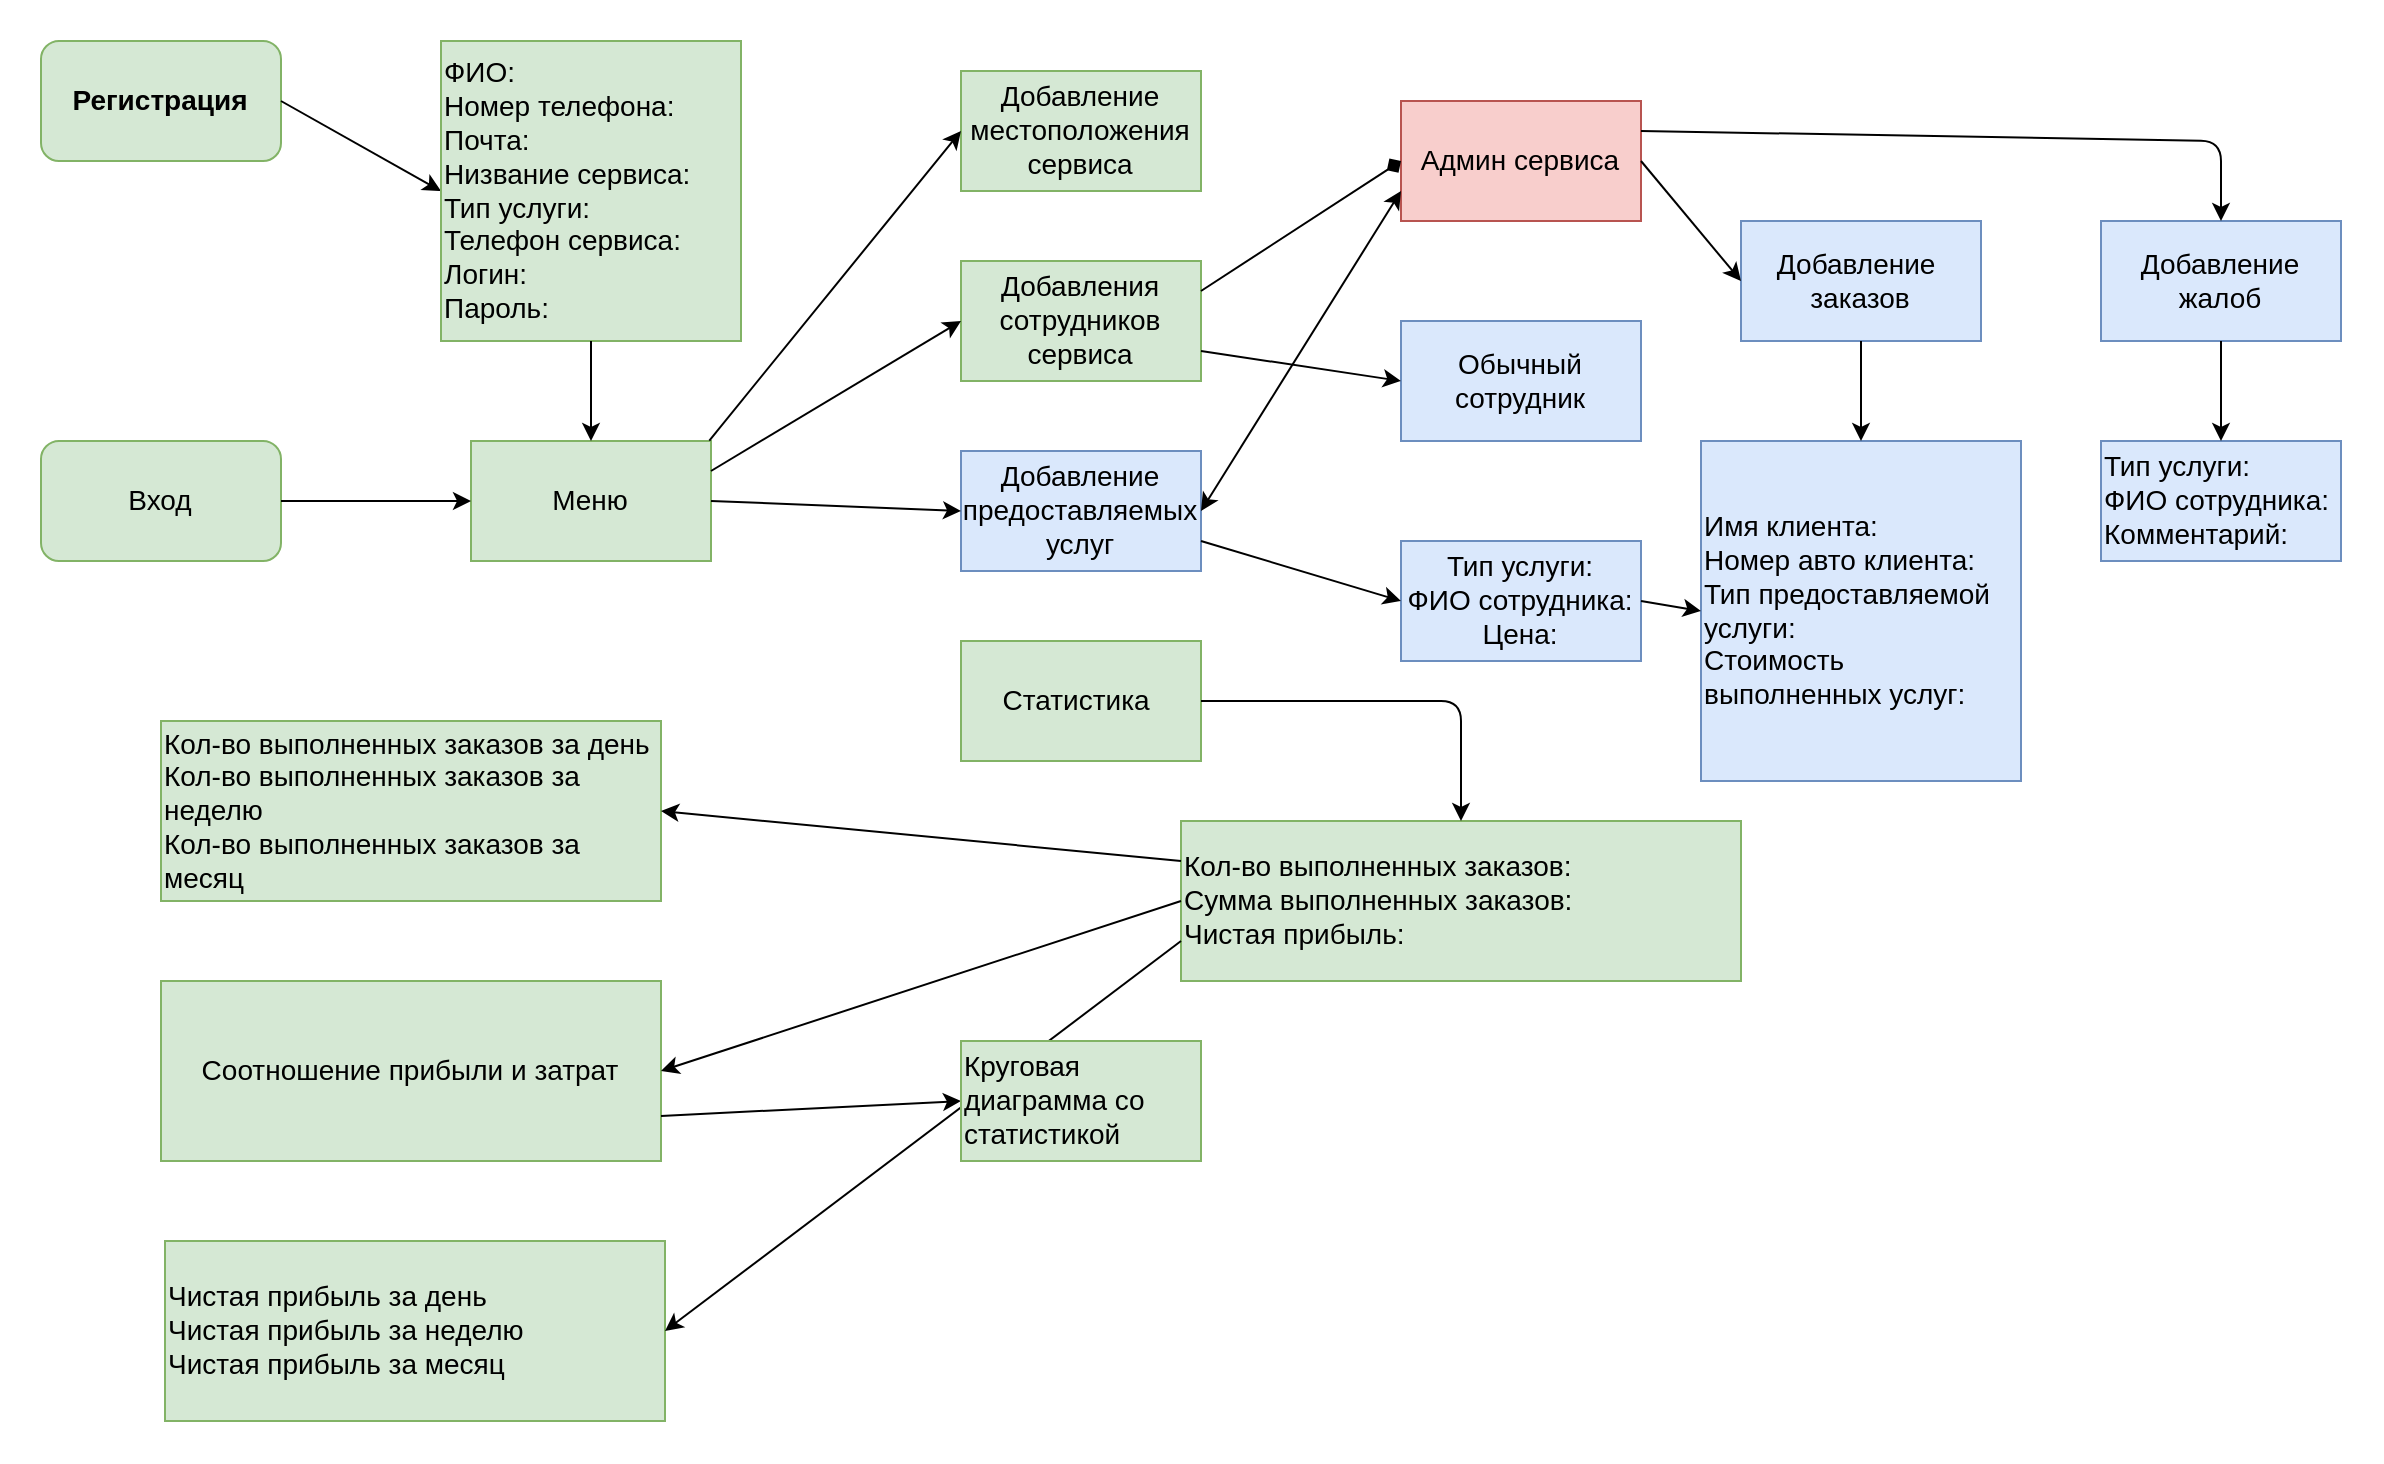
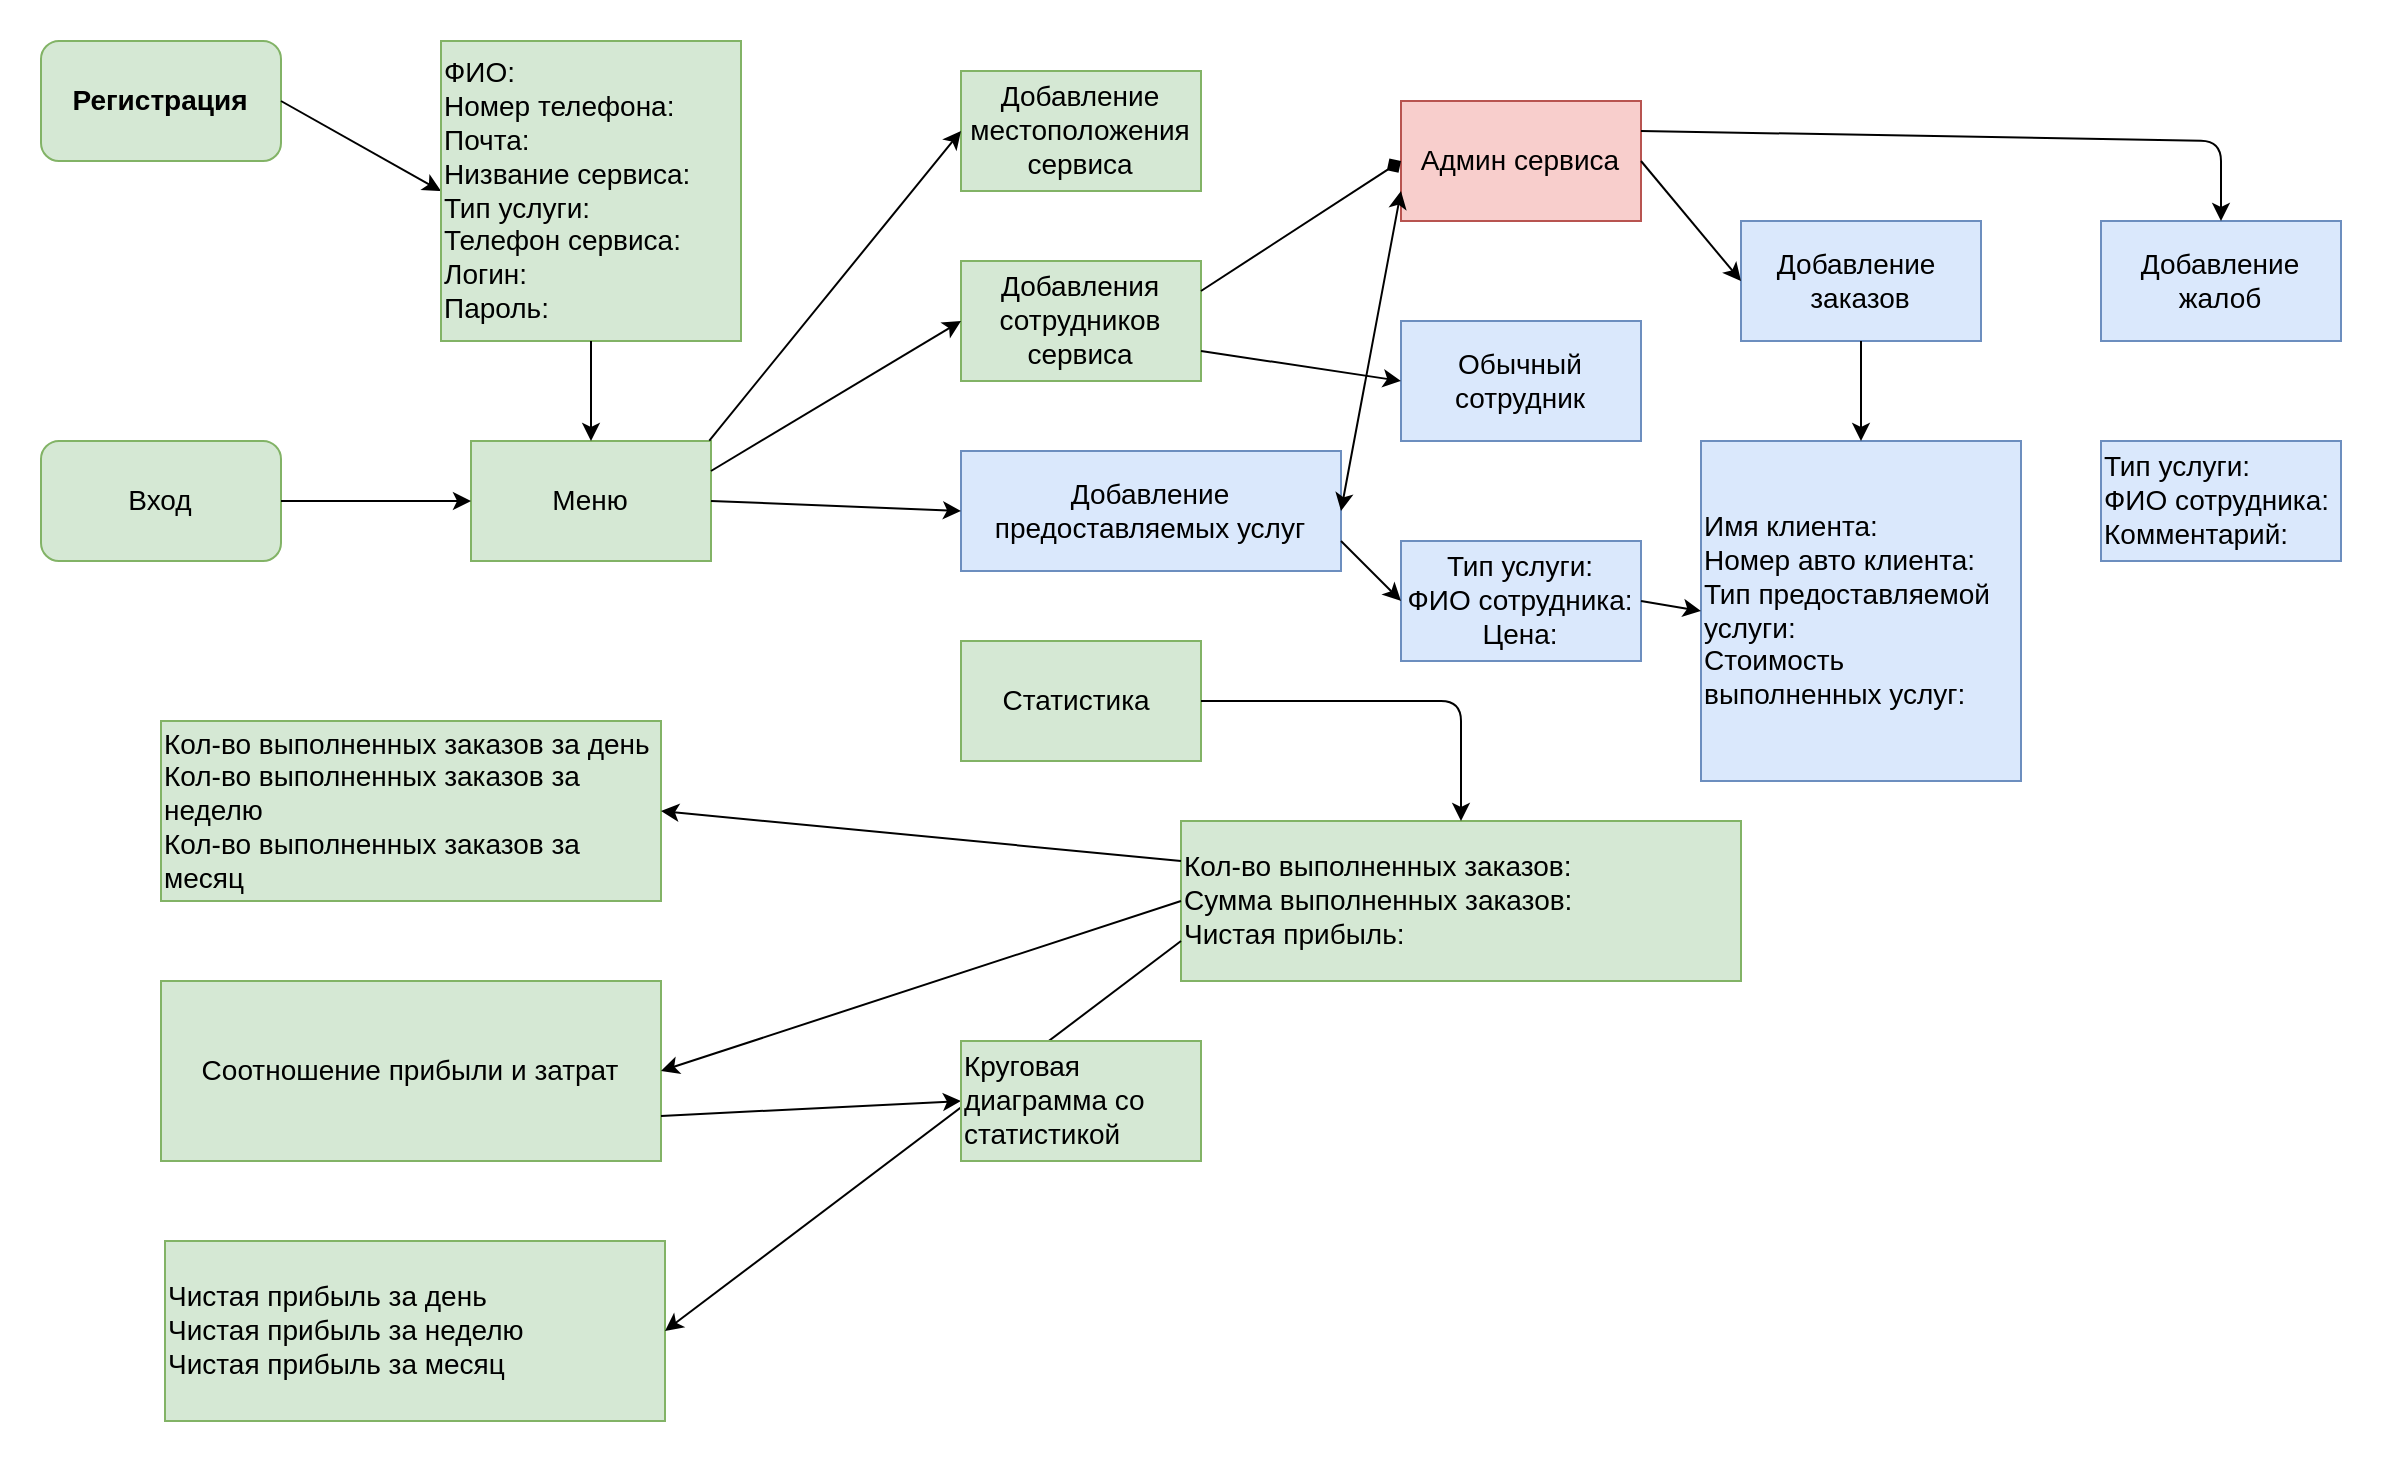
- <mxCell id="40" value="" style="endArrow=classic;html=1;fontSize=14;exitX=0.5;exitY=1;exitDx=0;exitDy=0;entryX=0.5;entryY=0;entryDx=0;entryDy=0;" edge="1" parent="1" source="37" target="39"><mxGeometry width="50" height="50" relative="1" as="geometry"><mxPoint x="1090" y="220" as="sourcePoint" /><mxPoint x="1140" y="170" as="targetPoint" /></mxGeometry></mxCell>
- <mxCell id="11" value="Добавление предоставляемых услуг" style="rounded=0;whiteSpace=wrap;html=1;fontSize=14;align=center;fillColor=#dae8fc;strokeColor=#6c8ebf;" vertex="1" parent="1"><mxGeometry x="480" y="225" width="120" height="60" as="geometry" /></mxCell>
+ <mxCell id="11" value="Добавление предоставляемых услуг" style="rounded=0;whiteSpace=wrap;html=1;fontSize=14;align=center;fillColor=#dae8fc;strokeColor=#6c8ebf;" vertex="1" parent="1"><mxGeometry x="480" y="225" width="190" height="60" as="geometry" /></mxCell>
